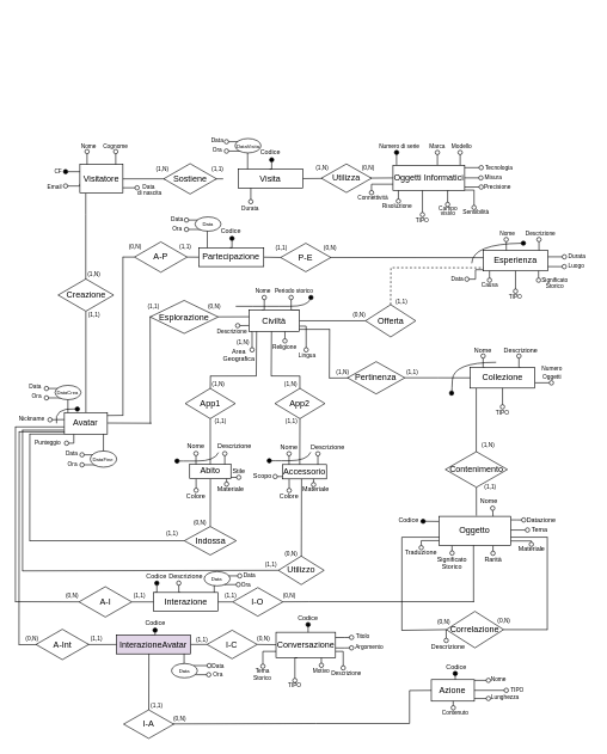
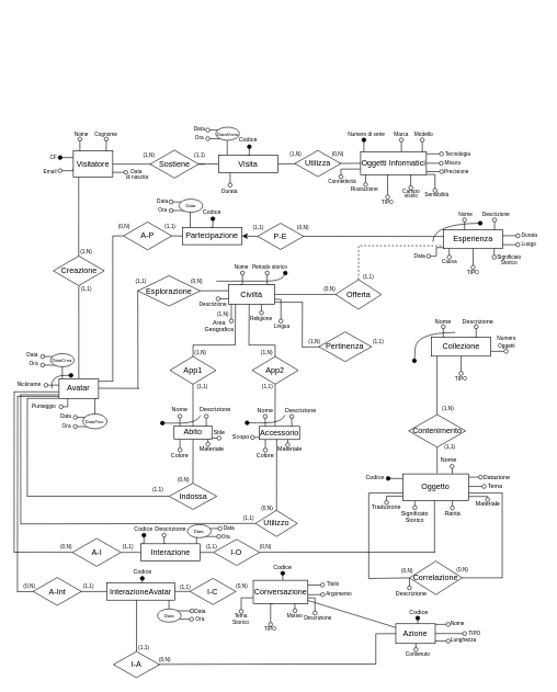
+ <mxCell id="116" value="" style="endArrow=none;html=1;rounded=0;entryX=1;entryY=0.5;entryDx=0;entryDy=0;exitX=0;exitY=0.5;exitDx=0;exitDy=0;" parent="1" source="117" target="115" edge="1"><mxGeometry width="50" height="50" relative="1" as="geometry"><mxPoint x="492.14" y="248.48" as="sourcePoint" /><mxPoint x="223.95" y="248.48" as="targetPoint" /></mxGeometry></mxCell>
- <mxCell id="136" value="" style="endArrow=none;html=1;rounded=0;entryX=1;entryY=0.5;entryDx=0;entryDy=0;exitX=0;exitY=0.5;exitDx=0;exitDy=0;" parent="1" source="138" target="137" edge="1"><mxGeometry width="50" height="50" relative="1" as="geometry"><mxPoint x="436.73" y="358.16" as="sourcePoint" /><mxPoint x="252.54" y="357.9" as="targetPoint" /></mxGeometry></mxCell>
+ <mxCell id="136" value="" style="endArrow=classic;html=1;rounded=0;entryX=1;entryY=0.5;entryDx=0;entryDy=0;exitX=0;exitY=0.5;exitDx=0;exitDy=0;" parent="1" source="138" target="137" edge="1"><mxGeometry width="50" height="50" relative="1" as="geometry"><mxPoint x="436.73" y="358.16" as="sourcePoint" /><mxPoint x="252.54" y="357.9" as="targetPoint" /></mxGeometry></mxCell>
- <mxCell id="42" style="edgeStyle=orthogonalEdgeStyle;rounded=0;orthogonalLoop=1;jettySize=auto;html=1;endArrow=none;endFill=0;" parent="1" source="150" target="285" edge="1"><mxGeometry relative="1" as="geometry" /></mxCell>
- <mxCell id="227" value="InterazioneAvatar" style="whiteSpace=wrap;html=1;align=center;fillColor=#e1d5e7;" parent="1" vertex="1"><mxGeometry x="162.33" y="885.57" width="103" height="26.28" as="geometry" /></mxCell>
+ <mxCell id="227" value="InterazioneAvatar" style="whiteSpace=wrap;html=1;align=center;" parent="1" vertex="1"><mxGeometry x="162.33" y="885.57" width="103" height="26.28" as="geometry" /></mxCell>
- <mxCell id="220" value="" style="endArrow=none;html=1;rounded=0;entryX=1;entryY=0.5;entryDx=0;entryDy=0;" parent="1" source="199" target="221" edge="1"><mxGeometry width="50" height="50" relative="1" as="geometry"><mxPoint x="398.24" y="908.53" as="sourcePoint" /><mxPoint x="265" y="899" as="targetPoint" /></mxGeometry></mxCell>
+ <mxCell id="220" value="" style="endArrow=none;html=1;rounded=0;" parent="1" source="199" target="228" edge="1"><mxGeometry width="50" height="50" relative="1" as="geometry"><mxPoint x="398.24" y="908.53" as="sourcePoint" /><mxPoint x="265" y="899" as="targetPoint" /></mxGeometry></mxCell>
